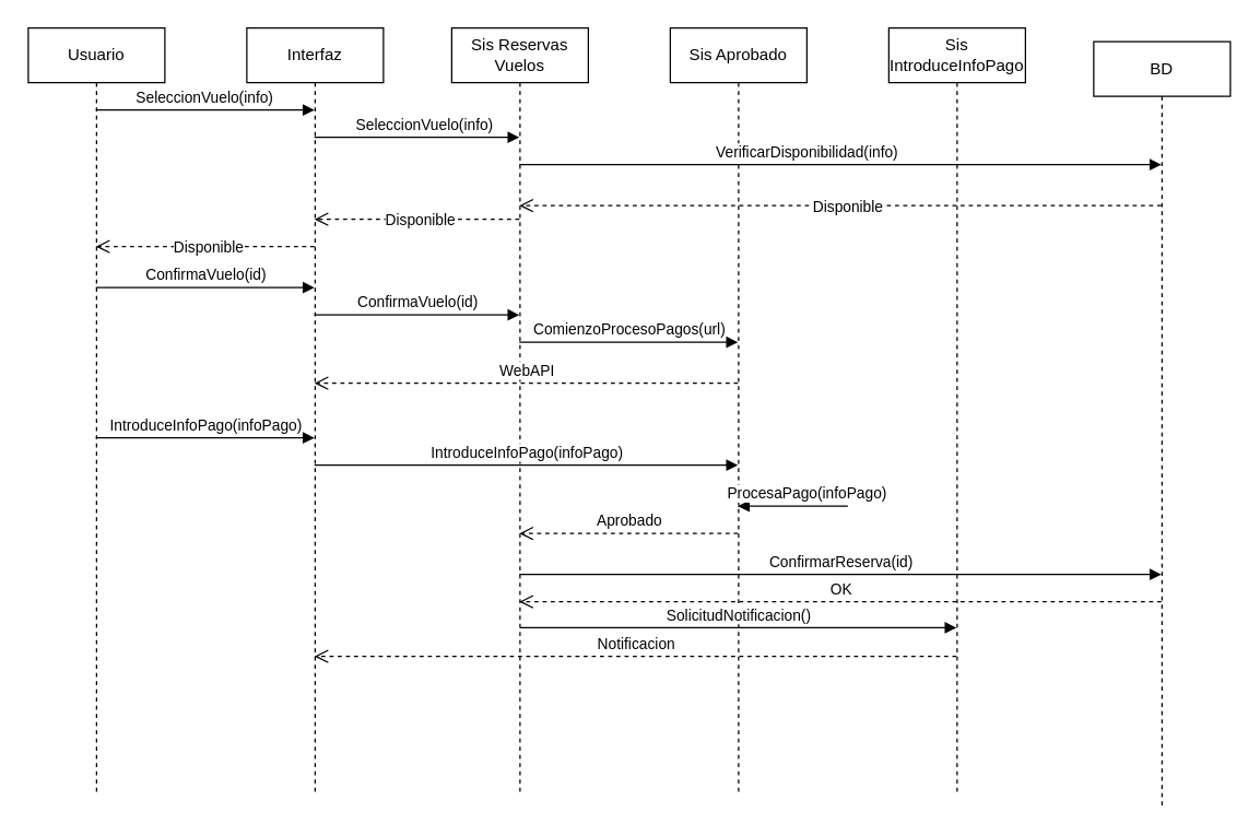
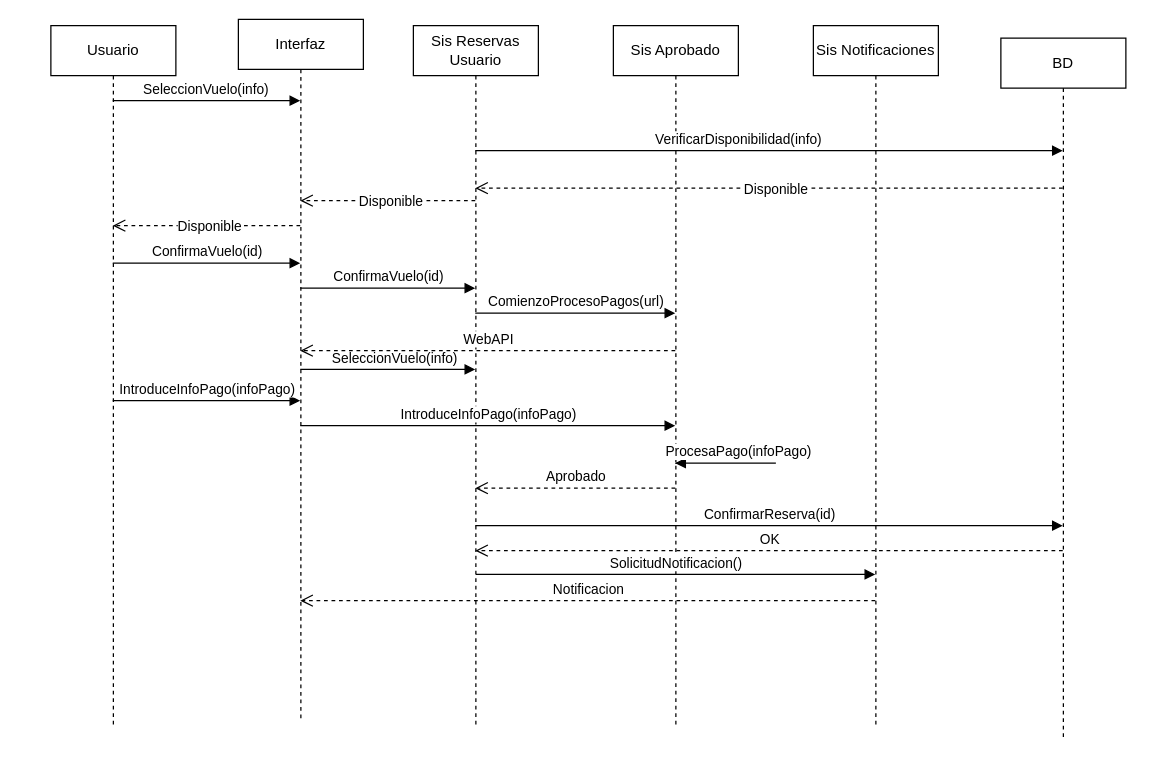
- <mxCell id="4" value="Sis Reservas Vuelos" style="shape=umlLifeline;perimeter=lifelinePerimeter;whiteSpace=wrap;html=1;container=1;dropTarget=0;collapsible=0;recursiveResize=0;outlineConnect=0;portConstraint=eastwest;newEdgeStyle={&quot;edgeStyle&quot;:&quot;elbowEdgeStyle&quot;,&quot;elbow&quot;:&quot;vertical&quot;,&quot;curved&quot;:0,&quot;rounded&quot;:0};" vertex="1" parent="1"><mxGeometry x="330" y="20" width="100" height="560" as="geometry" /></mxCell>
+ <mxCell id="4" value="Sis Reservas Usuario" style="shape=umlLifeline;perimeter=lifelinePerimeter;whiteSpace=wrap;html=1;container=1;dropTarget=0;collapsible=0;recursiveResize=0;outlineConnect=0;portConstraint=eastwest;newEdgeStyle={&quot;edgeStyle&quot;:&quot;elbowEdgeStyle&quot;,&quot;elbow&quot;:&quot;vertical&quot;,&quot;curved&quot;:0,&quot;rounded&quot;:0};" vertex="1" parent="1"><mxGeometry x="330" y="20" width="100" height="560" as="geometry" /></mxCell>
- <mxCell id="6" value="Sis IntroduceInfoPago" style="shape=umlLifeline;perimeter=lifelinePerimeter;whiteSpace=wrap;html=1;container=1;dropTarget=0;collapsible=0;recursiveResize=0;outlineConnect=0;portConstraint=eastwest;newEdgeStyle={&quot;edgeStyle&quot;:&quot;elbowEdgeStyle&quot;,&quot;elbow&quot;:&quot;vertical&quot;,&quot;curved&quot;:0,&quot;rounded&quot;:0};" vertex="1" parent="1"><mxGeometry x="650" y="20" width="100" height="560" as="geometry" /></mxCell>
+ <mxCell id="6" value="Sis Notificaciones" style="shape=umlLifeline;perimeter=lifelinePerimeter;whiteSpace=wrap;html=1;container=1;dropTarget=0;collapsible=0;recursiveResize=0;outlineConnect=0;portConstraint=eastwest;newEdgeStyle={&quot;edgeStyle&quot;:&quot;elbowEdgeStyle&quot;,&quot;elbow&quot;:&quot;vertical&quot;,&quot;curved&quot;:0,&quot;rounded&quot;:0};" vertex="1" parent="1"><mxGeometry x="650" y="20" width="100" height="560" as="geometry" /></mxCell>
- <mxCell id="2" value="Usuario" style="shape=umlLifeline;perimeter=lifelinePerimeter;whiteSpace=wrap;html=1;container=1;dropTarget=0;collapsible=0;recursiveResize=0;outlineConnect=0;portConstraint=eastwest;newEdgeStyle={&quot;edgeStyle&quot;:&quot;elbowEdgeStyle&quot;,&quot;elbow&quot;:&quot;vertical&quot;,&quot;curved&quot;:0,&quot;rounded&quot;:0};" vertex="1" parent="1"><mxGeometry x="20" y="20" width="100" height="560" as="geometry" /></mxCell>
+ <mxCell id="2" value="Usuario" style="shape=umlLifeline;perimeter=lifelinePerimeter;whiteSpace=wrap;html=1;container=1;dropTarget=0;collapsible=0;recursiveResize=0;outlineConnect=0;portConstraint=eastwest;newEdgeStyle={&quot;edgeStyle&quot;:&quot;elbowEdgeStyle&quot;,&quot;elbow&quot;:&quot;vertical&quot;,&quot;curved&quot;:0,&quot;rounded&quot;:0};" vertex="1" parent="1"><mxGeometry x="40" y="20" width="100" height="560" as="geometry" /></mxCell>
- <mxCell id="3" value="Interfaz" style="shape=umlLifeline;perimeter=lifelinePerimeter;whiteSpace=wrap;html=1;container=1;dropTarget=0;collapsible=0;recursiveResize=0;outlineConnect=0;portConstraint=eastwest;newEdgeStyle={&quot;edgeStyle&quot;:&quot;elbowEdgeStyle&quot;,&quot;elbow&quot;:&quot;vertical&quot;,&quot;curved&quot;:0,&quot;rounded&quot;:0};" vertex="1" parent="1"><mxGeometry x="180" y="20" width="100" height="560" as="geometry" /></mxCell>
+ <mxCell id="3" value="Interfaz" style="shape=umlLifeline;perimeter=lifelinePerimeter;whiteSpace=wrap;html=1;container=1;dropTarget=0;collapsible=0;recursiveResize=0;outlineConnect=0;portConstraint=eastwest;newEdgeStyle={&quot;edgeStyle&quot;:&quot;elbowEdgeStyle&quot;,&quot;elbow&quot;:&quot;vertical&quot;,&quot;curved&quot;:0,&quot;rounded&quot;:0};" vertex="1" parent="1"><mxGeometry x="190" y="15" width="100" height="560" as="geometry" /></mxCell>
